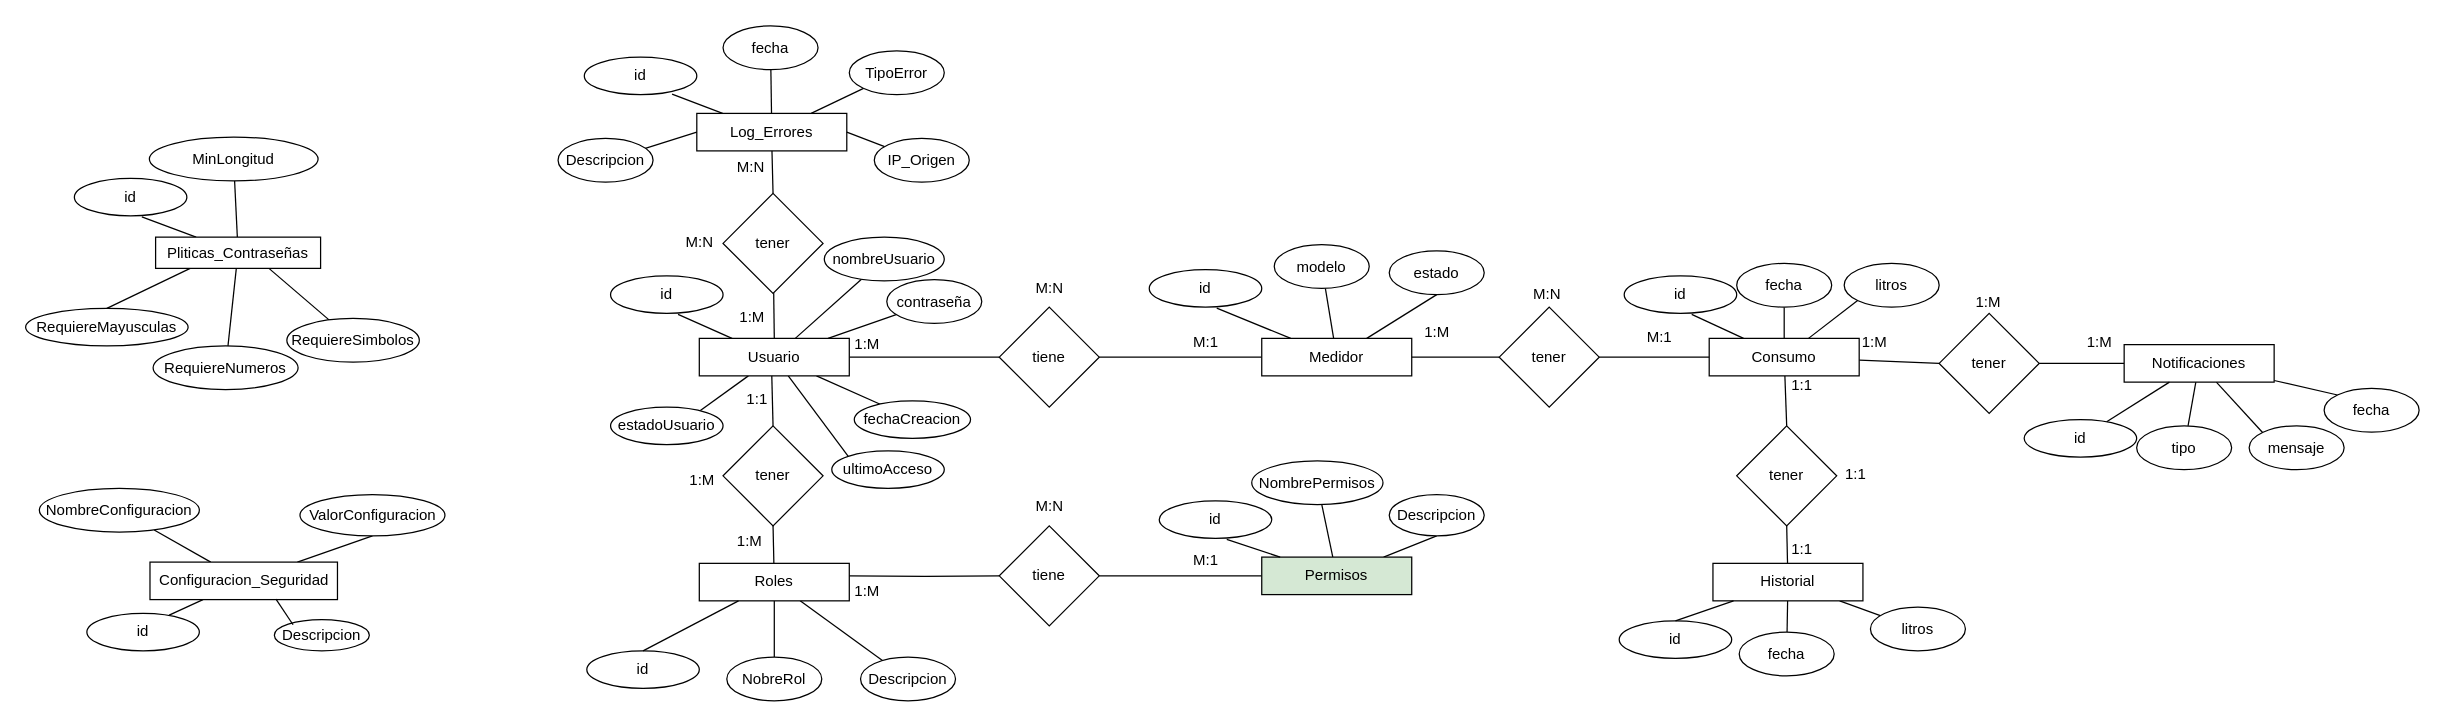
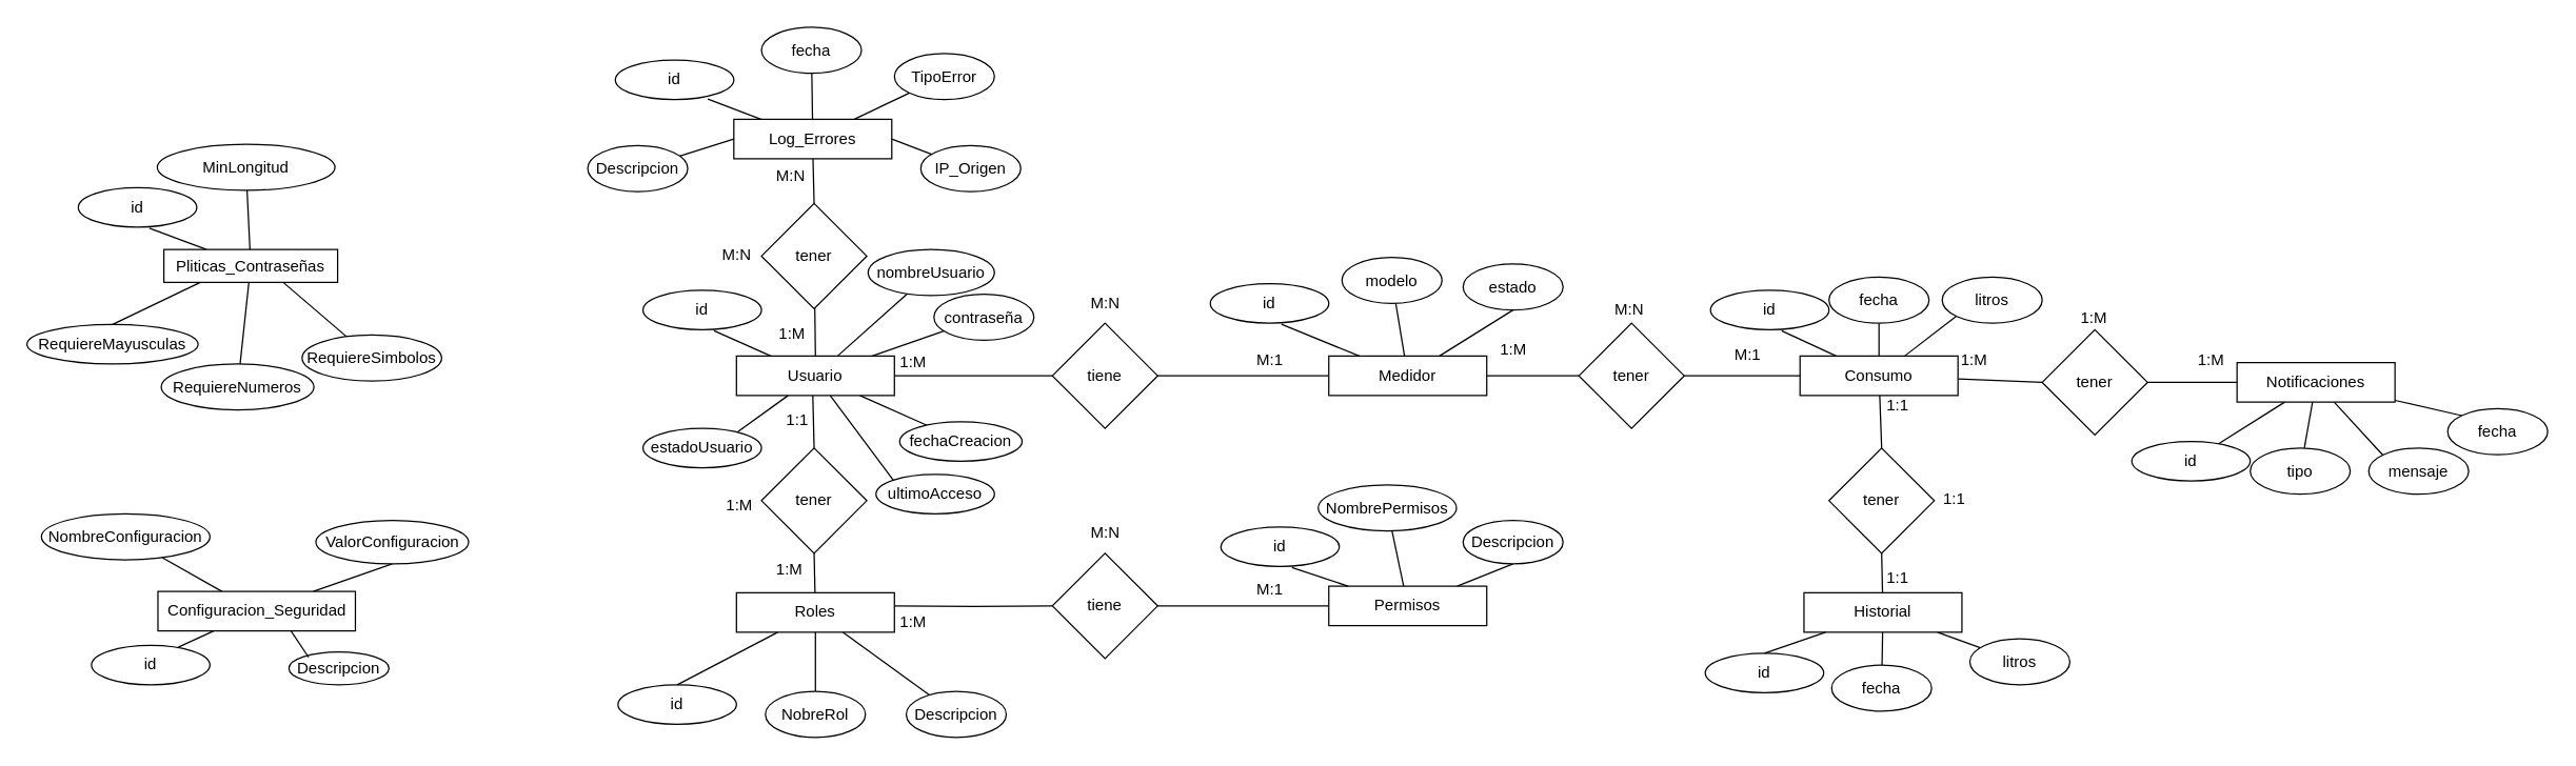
- <mxCell id="89" value="Permisos" style="rounded=0;whiteSpace=wrap;html=1;fillColor=#d5e8d4;" vertex="1" parent="1"><mxGeometry x="1009" y="445" width="120" height="30" as="geometry" /></mxCell>
+ <mxCell id="89" value="Permisos" style="rounded=0;whiteSpace=wrap;html=1;" vertex="1" parent="1"><mxGeometry x="1009" y="445" width="120" height="30" as="geometry" /></mxCell>
